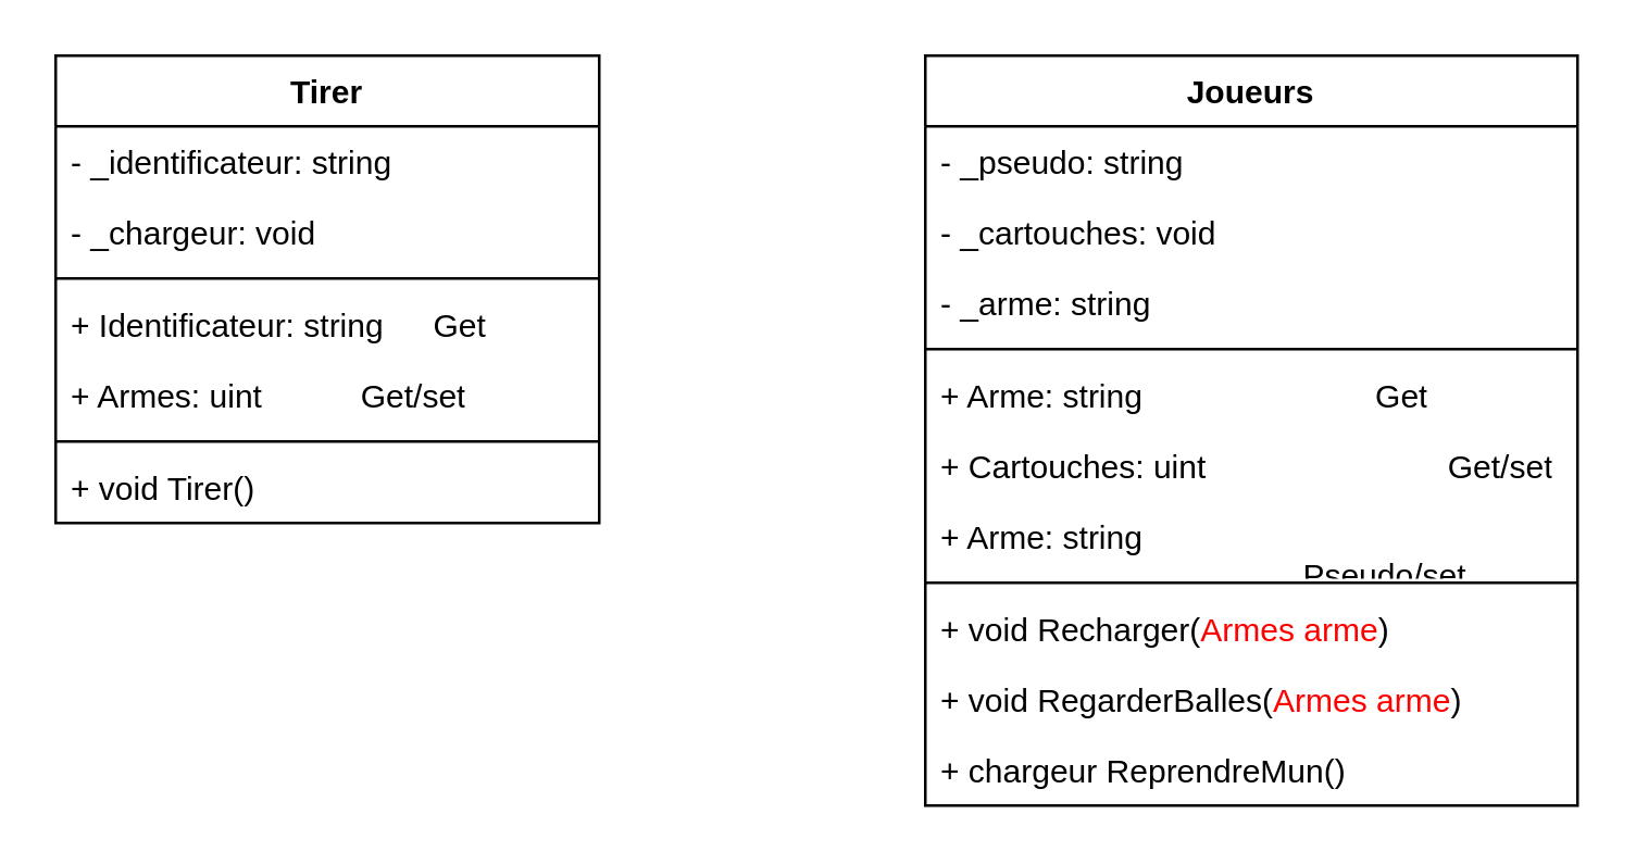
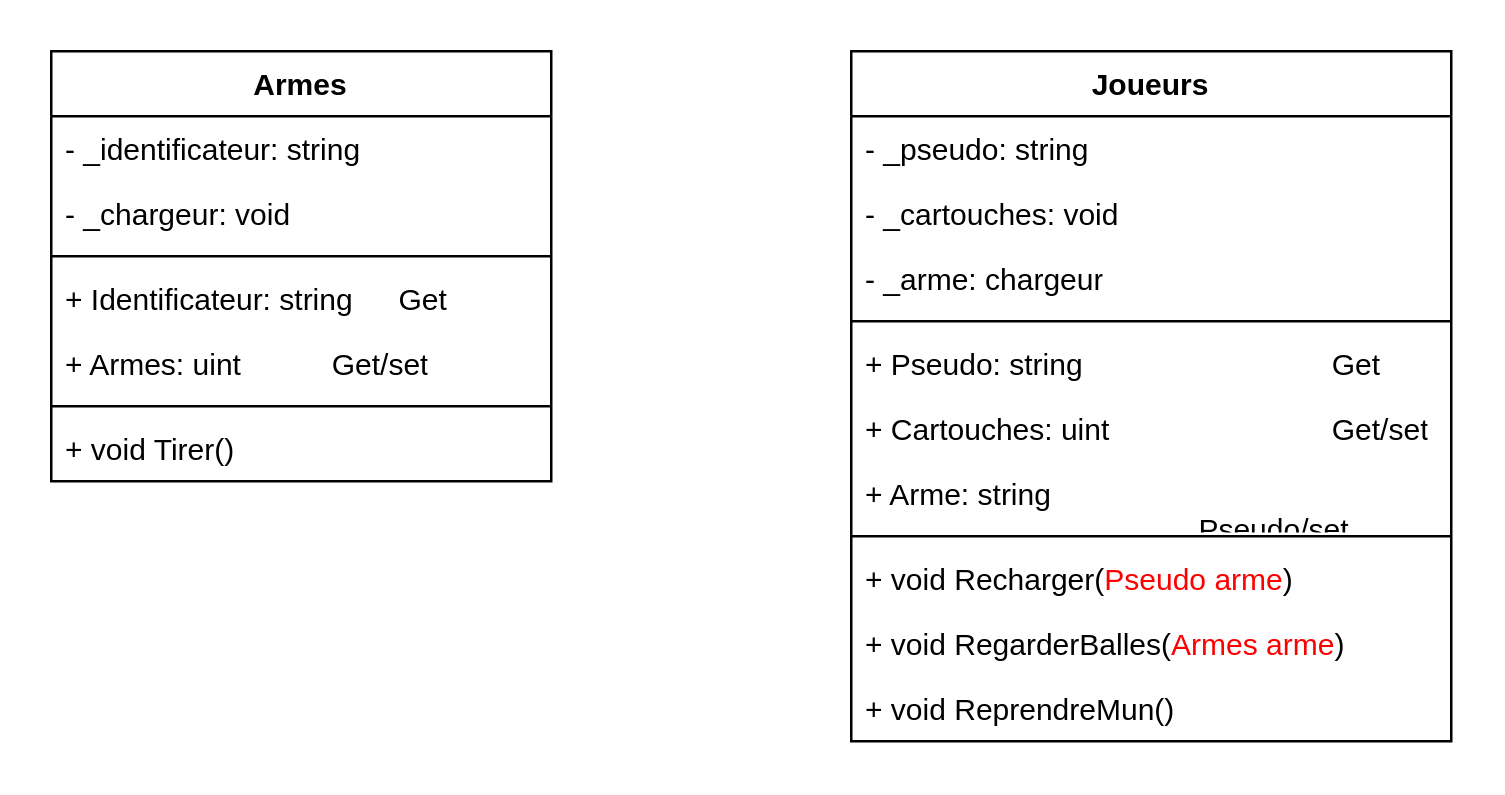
- <mxCell id="2" value="Tirer" style="swimlane;fontStyle=1;align=center;verticalAlign=top;childLayout=stackLayout;horizontal=1;startSize=26;horizontalStack=0;resizeParent=1;resizeParentMax=0;resizeLast=0;collapsible=1;marginBottom=0;whiteSpace=wrap;html=1;" parent="1" vertex="1"><mxGeometry x="20" y="20" width="200" height="172" as="geometry" /></mxCell>
+ <mxCell id="2" value="Armes" style="swimlane;fontStyle=1;align=center;verticalAlign=top;childLayout=stackLayout;horizontal=1;startSize=26;horizontalStack=0;resizeParent=1;resizeParentMax=0;resizeLast=0;collapsible=1;marginBottom=0;whiteSpace=wrap;html=1;" parent="1" vertex="1"><mxGeometry x="20" y="20" width="200" height="172" as="geometry" /></mxCell>
- <mxCell id="13" value="- _arme: string" style="text;strokeColor=none;fillColor=none;align=left;verticalAlign=top;spacingLeft=4;spacingRight=4;overflow=hidden;rotatable=0;points=[[0,0.5],[1,0.5]];portConstraint=eastwest;whiteSpace=wrap;html=1;" parent="10" vertex="1"><mxGeometry y="78" width="240" height="26" as="geometry" /></mxCell>
+ <mxCell id="13" value="- _arme: chargeur" style="text;strokeColor=none;fillColor=none;align=left;verticalAlign=top;spacingLeft=4;spacingRight=4;overflow=hidden;rotatable=0;points=[[0,0.5],[1,0.5]];portConstraint=eastwest;whiteSpace=wrap;html=1;" parent="10" vertex="1"><mxGeometry y="78" width="240" height="26" as="geometry" /></mxCell>
- <mxCell id="15" value="+ Arme: string &lt;span style=&quot;white-space: pre;&quot;&gt;&#09;&lt;/span&gt;&lt;span style=&quot;white-space: pre;&quot;&gt;&#09;&lt;span style=&quot;white-space: pre;&quot;&gt;&#09;&lt;/span&gt;&lt;span style=&quot;white-space: pre;&quot;&gt;&#09;&lt;/span&gt;&lt;/span&gt;Get" style="text;strokeColor=none;fillColor=none;align=left;verticalAlign=top;spacingLeft=4;spacingRight=4;overflow=hidden;rotatable=0;points=[[0,0.5],[1,0.5]];portConstraint=eastwest;whiteSpace=wrap;html=1;" parent="10" vertex="1"><mxGeometry y="112" width="240" height="26" as="geometry" /></mxCell>
+ <mxCell id="15" value="+ Pseudo: string &lt;span style=&quot;white-space: pre;&quot;&gt;&#09;&lt;/span&gt;&lt;span style=&quot;white-space: pre;&quot;&gt;&#09;&lt;span style=&quot;white-space: pre;&quot;&gt;&#09;&lt;/span&gt;&lt;span style=&quot;white-space: pre;&quot;&gt;&#09;&lt;/span&gt;&lt;/span&gt;Get" style="text;strokeColor=none;fillColor=none;align=left;verticalAlign=top;spacingLeft=4;spacingRight=4;overflow=hidden;rotatable=0;points=[[0,0.5],[1,0.5]];portConstraint=eastwest;whiteSpace=wrap;html=1;" parent="10" vertex="1"><mxGeometry y="112" width="240" height="26" as="geometry" /></mxCell>
- <mxCell id="19" value="+ void Recharger(&lt;font color=&quot;#ff0000&quot;&gt;Armes arme&lt;/font&gt;)" style="text;strokeColor=none;fillColor=none;align=left;verticalAlign=top;spacingLeft=4;spacingRight=4;overflow=hidden;rotatable=0;points=[[0,0.5],[1,0.5]];portConstraint=eastwest;whiteSpace=wrap;html=1;" parent="10" vertex="1"><mxGeometry y="198" width="240" height="26" as="geometry" /></mxCell>
+ <mxCell id="19" value="+ void Recharger(&lt;font color=&quot;#ff0000&quot;&gt;Pseudo arme&lt;/font&gt;)" style="text;strokeColor=none;fillColor=none;align=left;verticalAlign=top;spacingLeft=4;spacingRight=4;overflow=hidden;rotatable=0;points=[[0,0.5],[1,0.5]];portConstraint=eastwest;whiteSpace=wrap;html=1;" parent="10" vertex="1"><mxGeometry y="198" width="240" height="26" as="geometry" /></mxCell>
- <mxCell id="21" value="+ chargeur ReprendreMun()" style="text;strokeColor=none;fillColor=none;align=left;verticalAlign=top;spacingLeft=4;spacingRight=4;overflow=hidden;rotatable=0;points=[[0,0.5],[1,0.5]];portConstraint=eastwest;whiteSpace=wrap;html=1;" parent="10" vertex="1"><mxGeometry y="250" width="240" height="26" as="geometry" /></mxCell>
+ <mxCell id="21" value="+ void ReprendreMun()" style="text;strokeColor=none;fillColor=none;align=left;verticalAlign=top;spacingLeft=4;spacingRight=4;overflow=hidden;rotatable=0;points=[[0,0.5],[1,0.5]];portConstraint=eastwest;whiteSpace=wrap;html=1;" parent="10" vertex="1"><mxGeometry y="250" width="240" height="26" as="geometry" /></mxCell>
